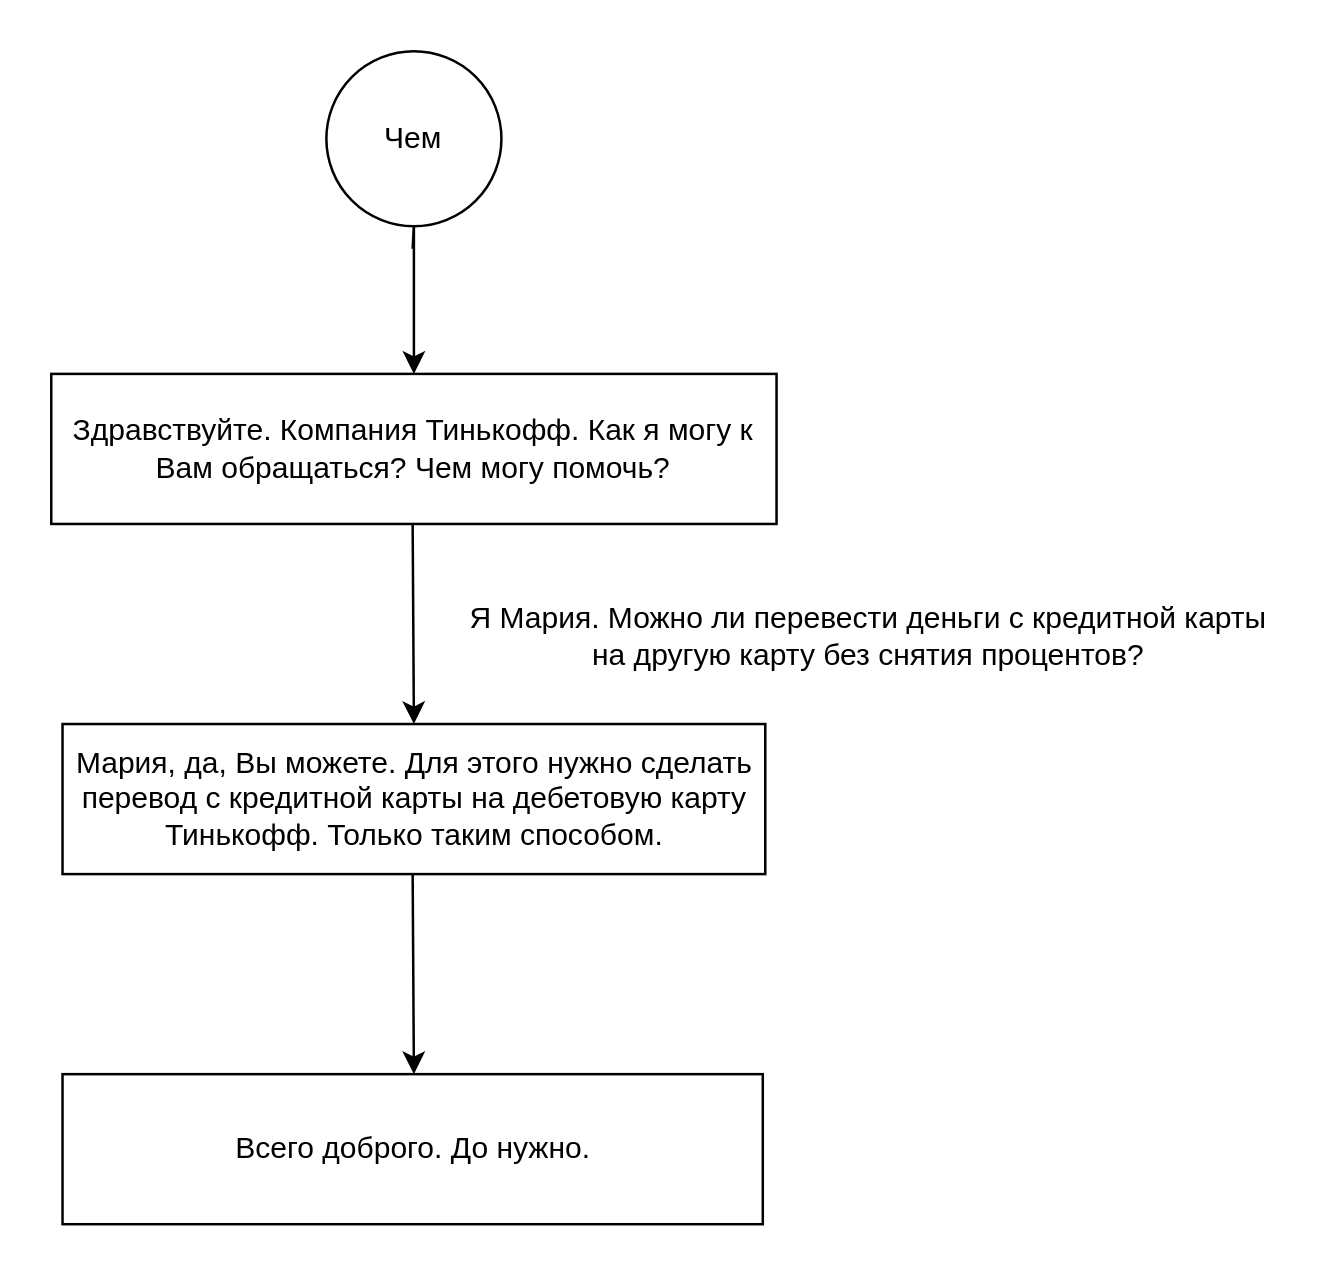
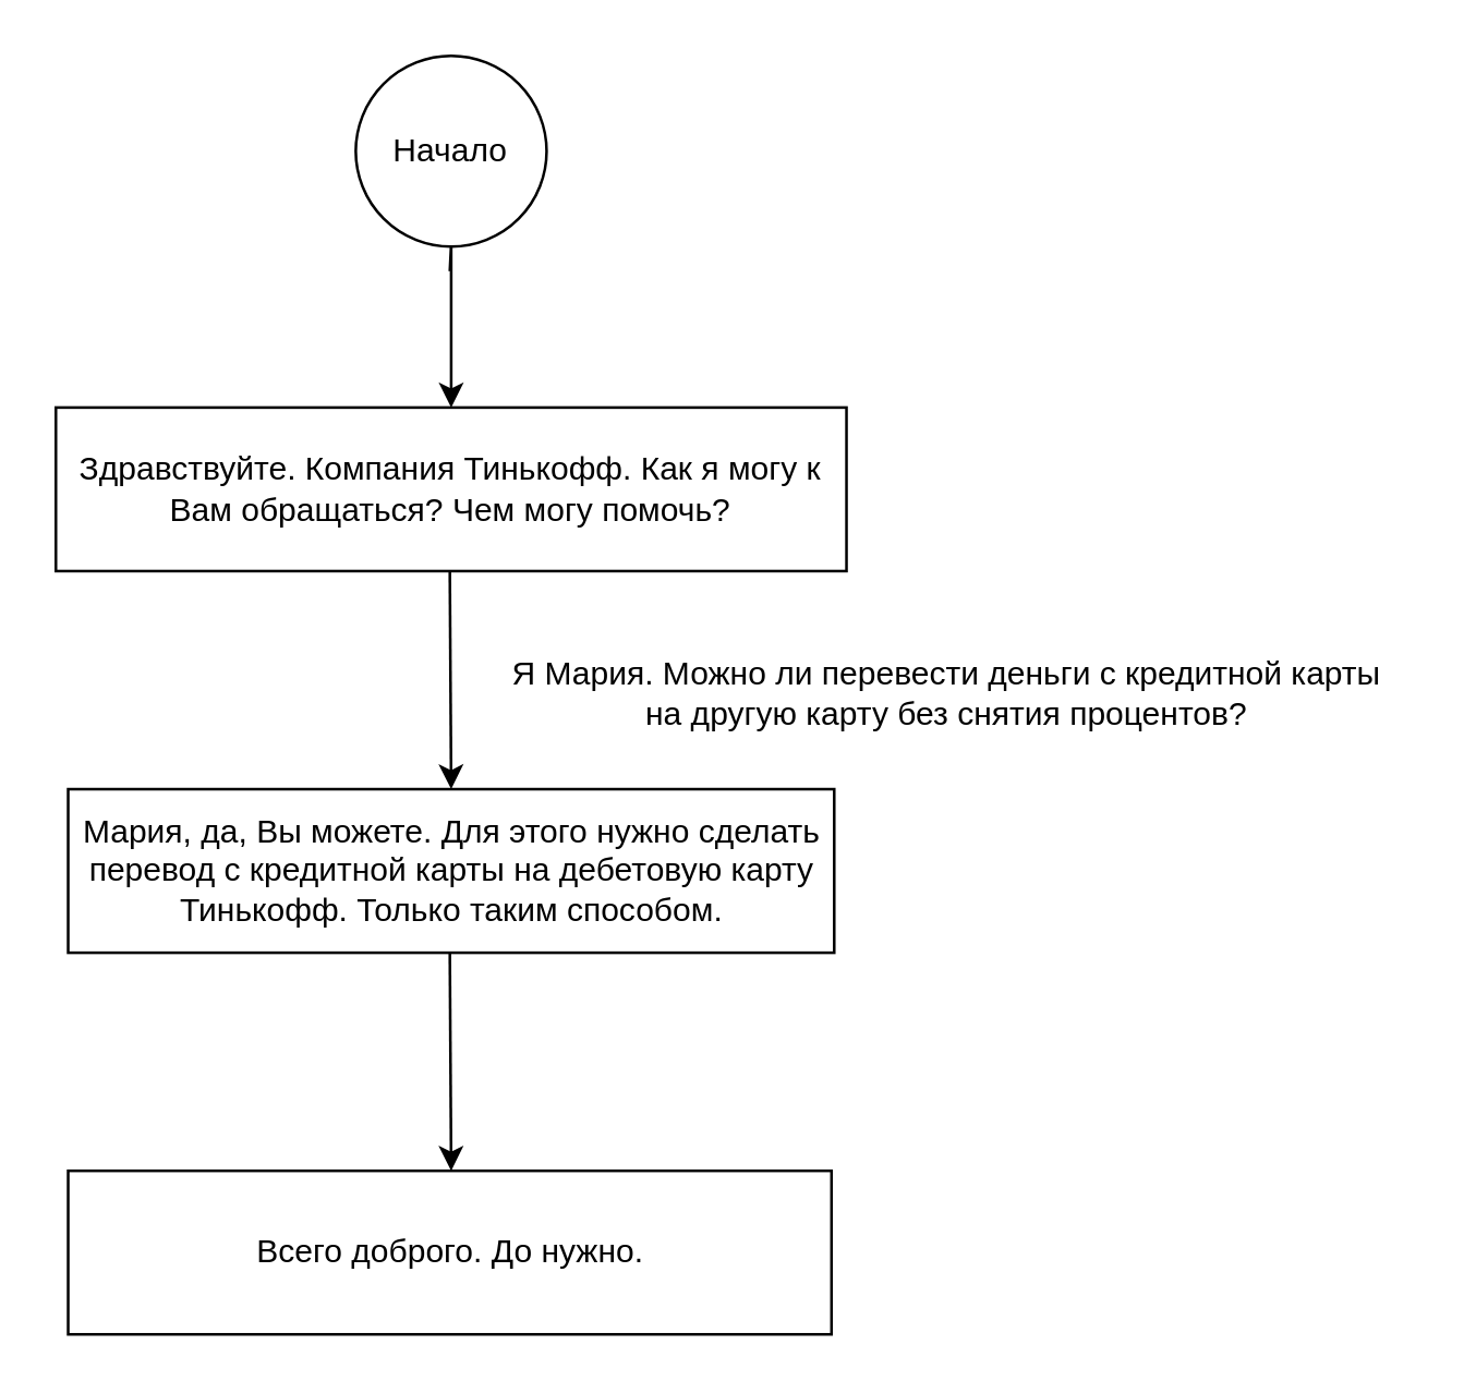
- <mxCell id="8" value="Чем" style="ellipse;whiteSpace=wrap;html=1;aspect=fixed;" vertex="1" parent="1"><mxGeometry x="130" y="20" width="70" height="70" as="geometry" /></mxCell>
+ <mxCell id="8" value="Начало" style="ellipse;whiteSpace=wrap;html=1;aspect=fixed;" vertex="1" parent="1"><mxGeometry x="130" y="20" width="70" height="70" as="geometry" /></mxCell>
